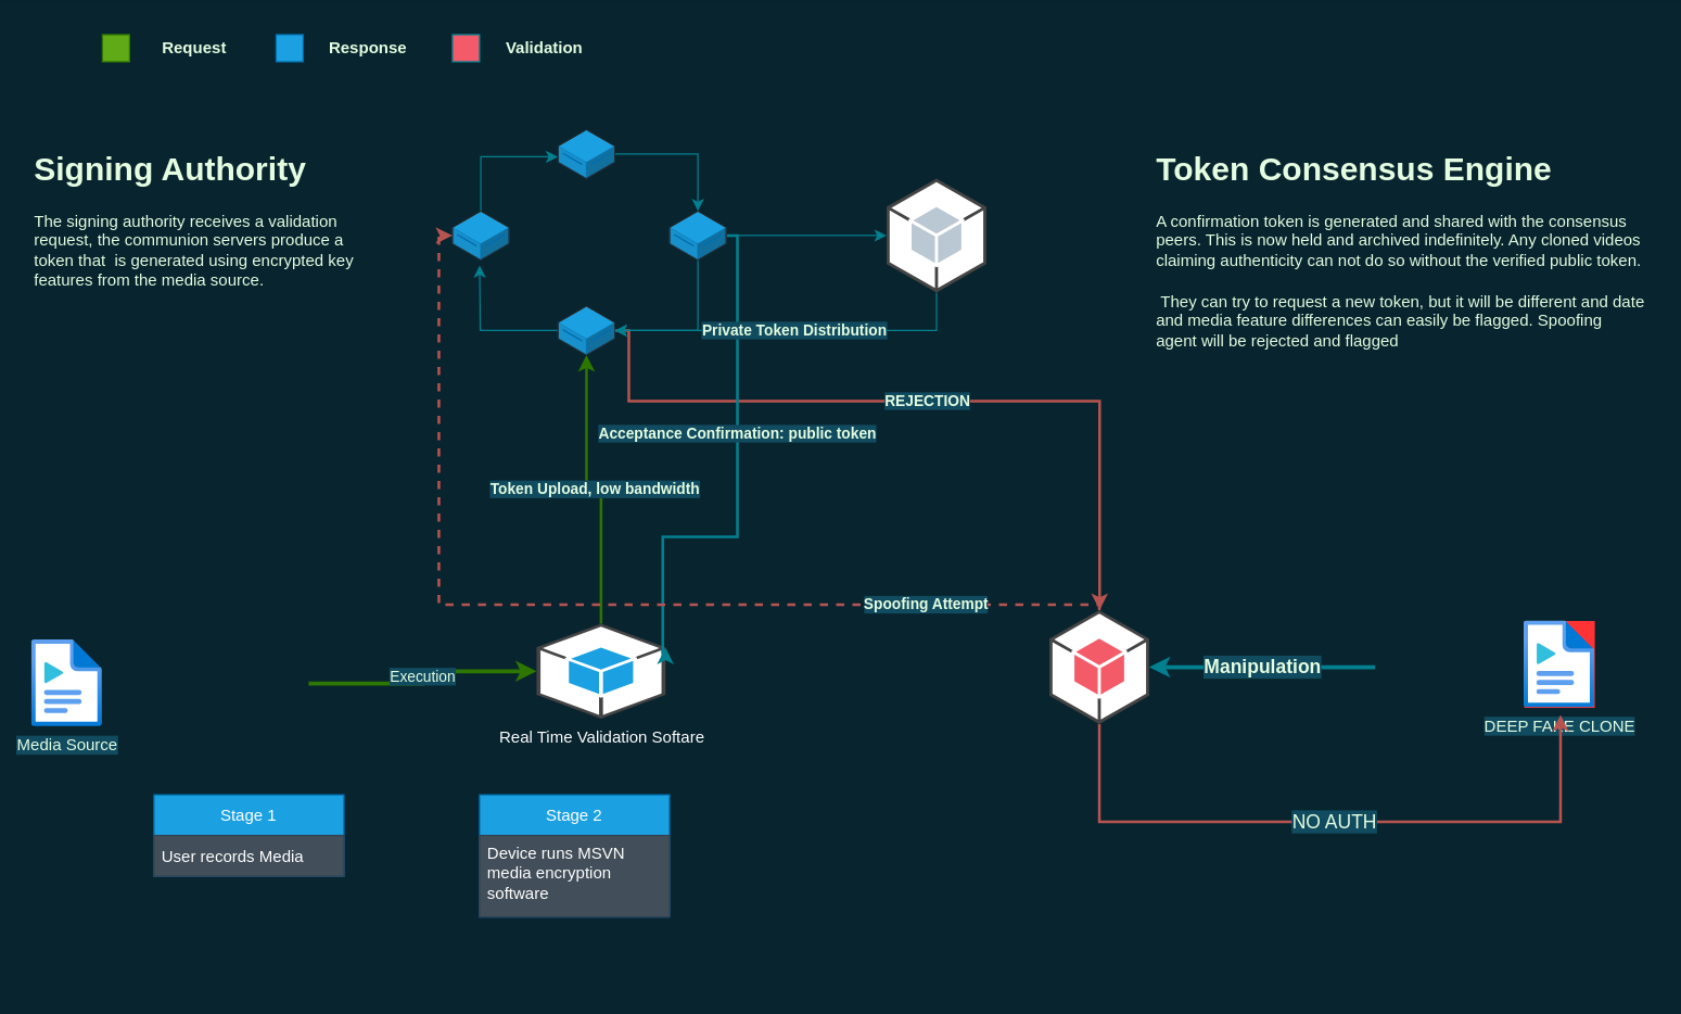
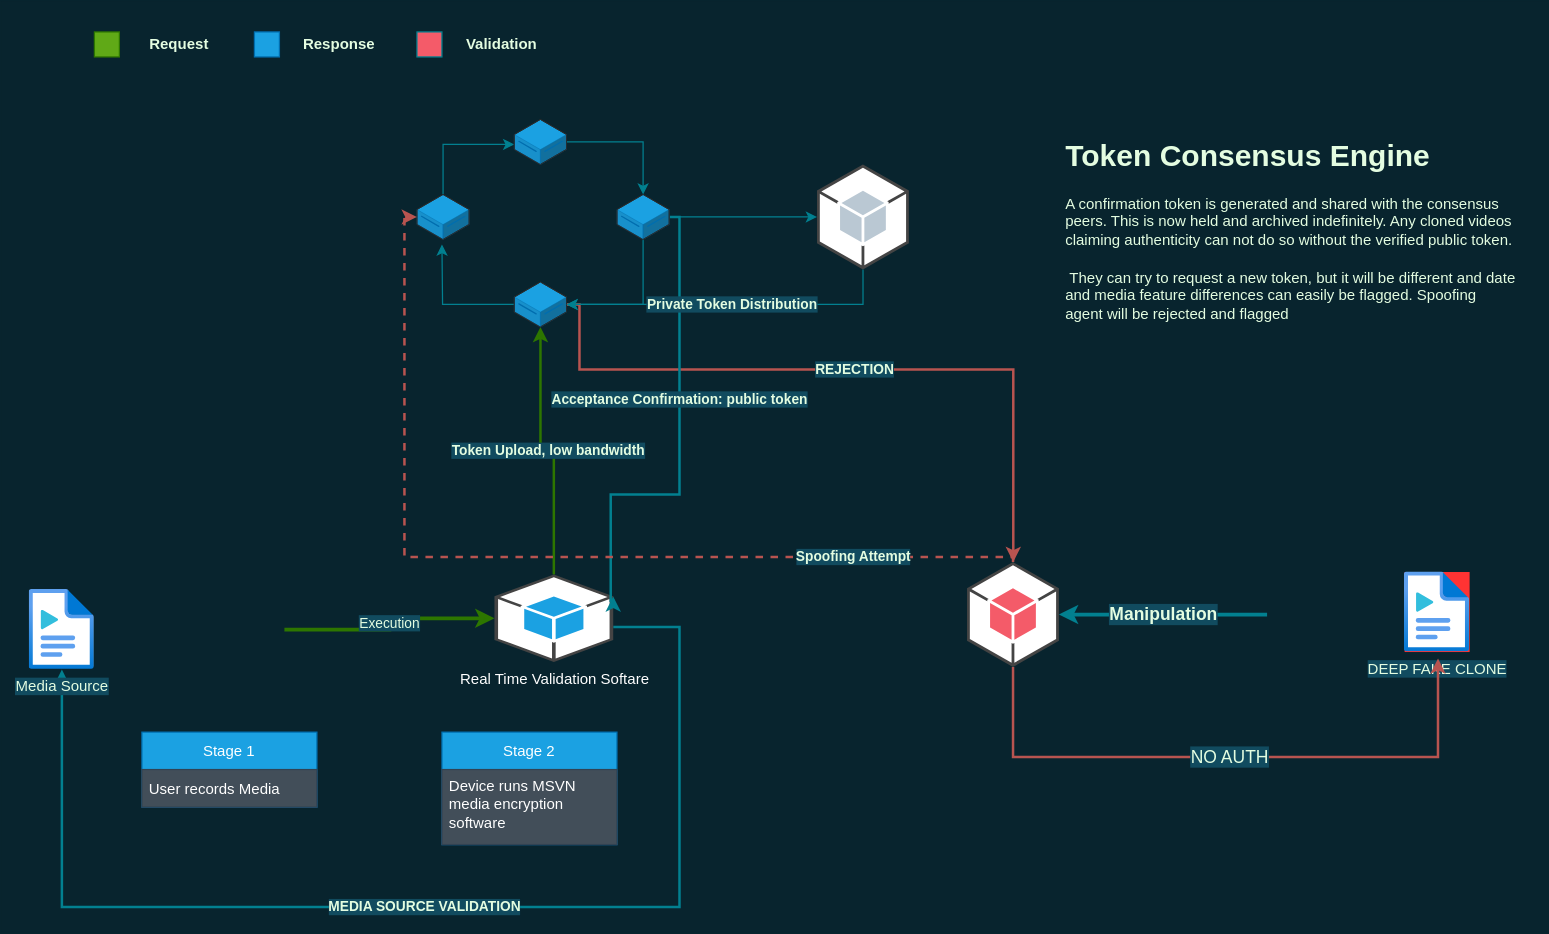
- <mxCell id="22" value="&lt;h1&gt;&lt;span&gt;Signing Authority&lt;/span&gt;&lt;/h1&gt;&lt;h4&gt;&lt;span style=&quot;font-size: 12px ; font-weight: normal ; line-height: 1&quot;&gt;The signing authority receives a validation request, the communion servers produce a token that&amp;nbsp; is generated using encrypted key features from the media source.&amp;nbsp;&lt;/span&gt;&lt;/h4&gt;" style="text;html=1;strokeColor=none;fillColor=none;spacing=5;spacingTop=-20;whiteSpace=wrap;overflow=hidden;rounded=0;fontColor=#E4FDE1;" vertex="1" parent="1"><mxGeometry x="20" y="105" width="260" height="200" as="geometry" /></mxCell>
+ <mxCell id="5" value="MEDIA SOURCE VALIDATION" style="edgeStyle=orthogonalEdgeStyle;rounded=0;orthogonalLoop=1;jettySize=auto;html=1;fontStyle=1;strokeWidth=2;strokeColor=#028090;labelBackgroundColor=#114B5F;fontColor=#E4FDE1;" edge="1" parent="1" source="6" target="26"><mxGeometry relative="1" as="geometry"><Array as="points"><mxPoint x="543" y="501" /><mxPoint x="543" y="725" /><mxPoint x="49" y="725" /></Array></mxGeometry></mxCell>
